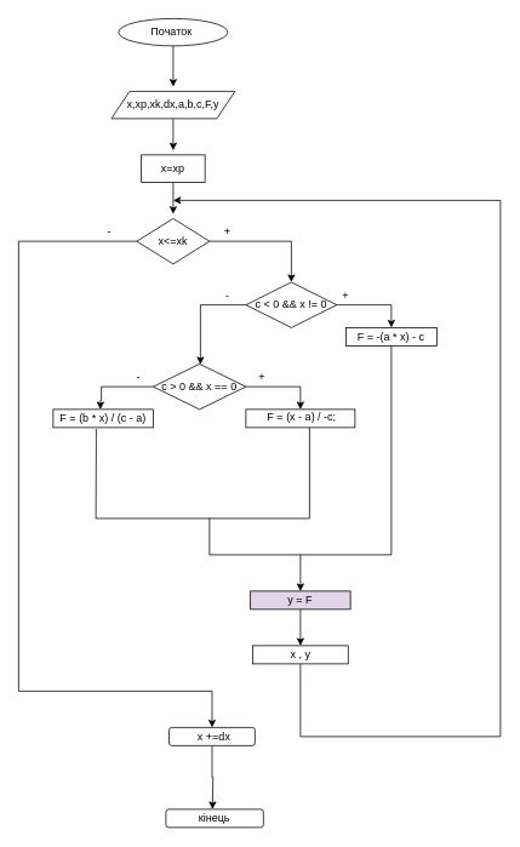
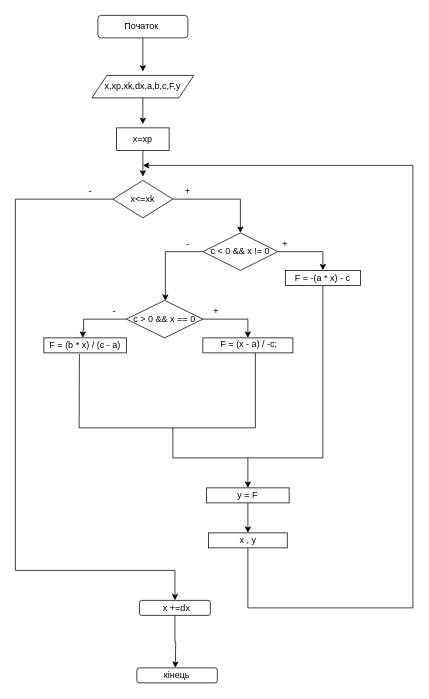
- <mxCell id="3" value="Початок&amp;nbsp;" style="ellipse;whiteSpace=wrap;html=1;" parent="1" vertex="1"><mxGeometry x="130" y="20" width="120" height="30" as="geometry" /></mxCell>
+ <mxCell id="3" value="Початок&amp;nbsp;" style="rounded=1;whiteSpace=wrap;html=1;" parent="1" vertex="1"><mxGeometry x="130" y="20" width="120" height="30" as="geometry" /></mxCell>
- <mxCell id="32" value="y = F" style="rounded=0;whiteSpace=wrap;html=1;fillColor=#e1d5e7;" parent="1" vertex="1"><mxGeometry x="275" y="650" width="110" height="20" as="geometry" /></mxCell>
+ <mxCell id="32" value="y = F" style="rounded=0;whiteSpace=wrap;html=1;" parent="1" vertex="1"><mxGeometry x="275" y="650" width="110" height="20" as="geometry" /></mxCell>
